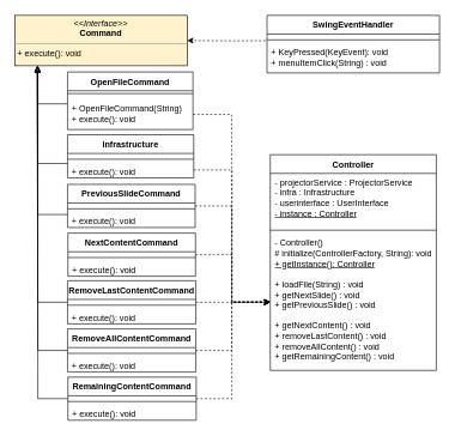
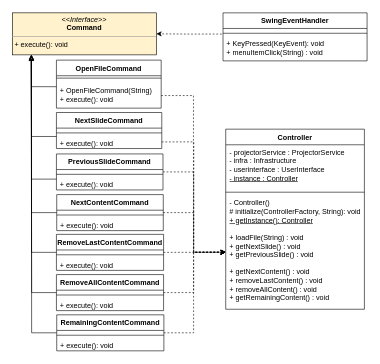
- <mxCell id="9" value="Infrastructure" style="swimlane;fontStyle=1;align=center;verticalAlign=top;childLayout=stackLayout;horizontal=1;startSize=26;horizontalStack=0;resizeParent=1;resizeParentMax=0;resizeLast=0;collapsible=1;marginBottom=0;" vertex="1" parent="1"><mxGeometry x="93.5" y="186.74" width="175.5" height="60" as="geometry" /></mxCell>
+ <mxCell id="9" value="NextSlideCommand" style="swimlane;fontStyle=1;align=center;verticalAlign=top;childLayout=stackLayout;horizontal=1;startSize=26;horizontalStack=0;resizeParent=1;resizeParentMax=0;resizeLast=0;collapsible=1;marginBottom=0;" vertex="1" parent="1"><mxGeometry x="93.5" y="186.74" width="175.5" height="60" as="geometry" /></mxCell>
+ <mxCell id="23" style="edgeStyle=orthogonalEdgeStyle;rounded=0;orthogonalLoop=1;jettySize=auto;html=1;endArrow=block;endFill=0;entryX=0.132;entryY=1.014;entryDx=0;entryDy=0;entryPerimeter=0;" edge="1" parent="1" source="25" target="7"><mxGeometry relative="1" as="geometry"><mxPoint x="54" y="90.74" as="targetPoint" /><Array as="points"><mxPoint x="52" y="353.74" /><mxPoint x="52" y="206.74" /></Array></mxGeometry></mxCell>
